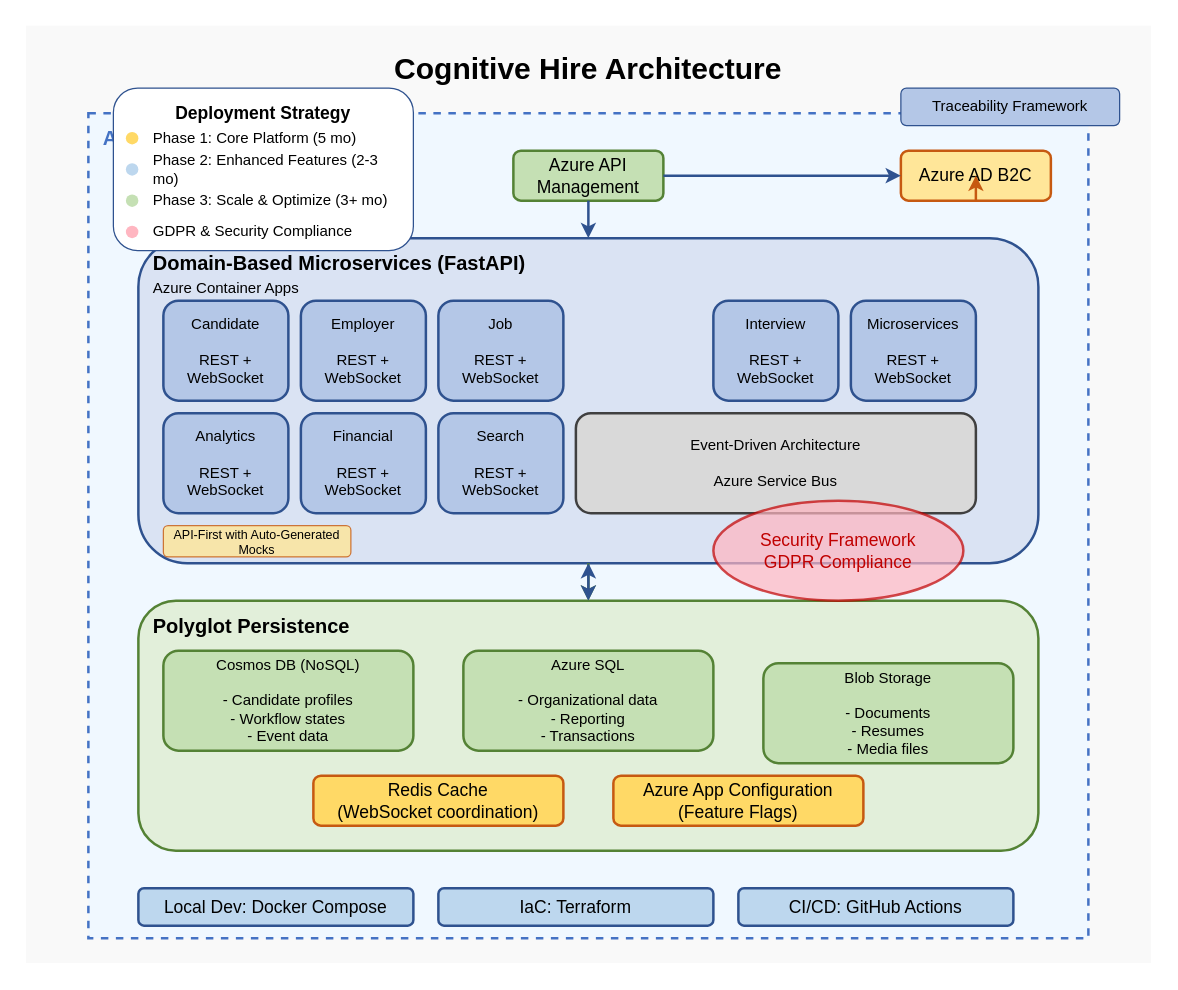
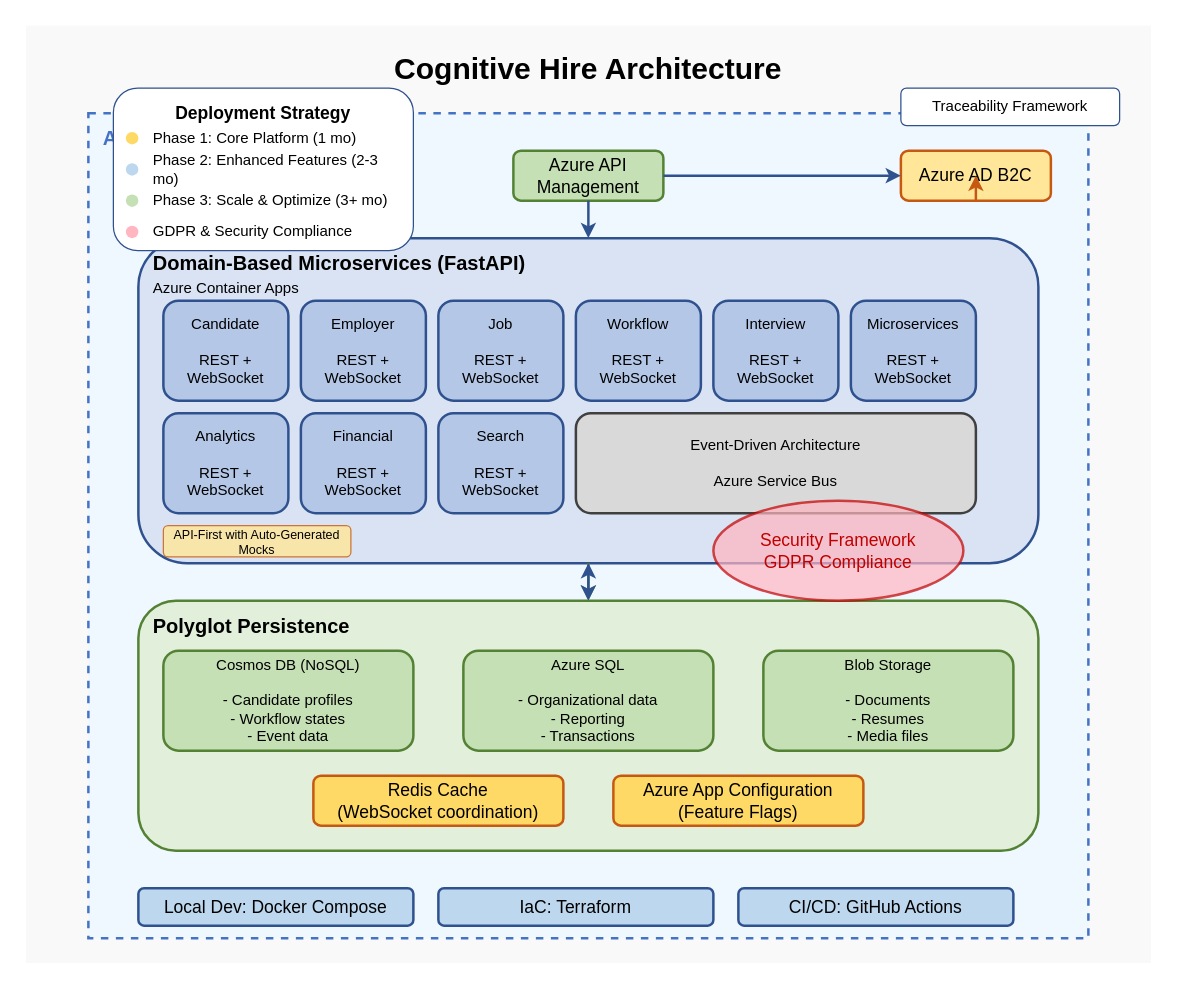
- <mxCell id="47" value="Traceability Framework" style="rounded=1;whiteSpace=wrap;html=1;fillColor=#b4c7e7;strokeColor=#2F528F;strokeWidth=1;fontSize=12;align=center;" vertex="1" parent="1"><mxGeometry x="720" y="70" width="175" height="30" as="geometry" /></mxCell>
+ <mxCell id="47" value="Traceability Framework" style="rounded=1;whiteSpace=wrap;html=1;fillColor=#ffffff;strokeColor=#2F528F;strokeWidth=1;fontSize=12;align=center;" vertex="1" parent="1"><mxGeometry x="720" y="70" width="175" height="30" as="geometry" /></mxCell>
- <mxCell id="40" value="Phase 1: Core Platform (5 mo)" style="text;html=1;strokeColor=none;fillColor=none;align=left;verticalAlign=middle;whiteSpace=wrap;rounded=0;fontSize=12;" vertex="1" parent="1"><mxGeometry x="120" y="105" width="200" height="10" as="geometry" /></mxCell>
+ <mxCell id="40" value="Phase 1: Core Platform (1 mo)" style="text;html=1;strokeColor=none;fillColor=none;align=left;verticalAlign=middle;whiteSpace=wrap;rounded=0;fontSize=12;" vertex="1" parent="1"><mxGeometry x="120" y="105" width="200" height="10" as="geometry" /></mxCell>
+ <mxCell id="14" value="Workflow&#10;&#10;REST + WebSocket" style="rounded=1;whiteSpace=wrap;html=1;fillColor=#B4C7E7;strokeColor=#2F528F;strokeWidth=2;fontSize=12;align=center;" vertex="1" parent="1"><mxGeometry x="460" y="240" width="100" height="80" as="geometry" /></mxCell>
- <mxCell id="29" value="Blob Storage&#10;&#10;- Documents&#10;- Resumes&#10;- Media files" style="rounded=1;whiteSpace=wrap;html=1;fillColor=#C5E0B4;strokeColor=#548235;strokeWidth=2;fontSize=12;align=center;" vertex="1" parent="1"><mxGeometry x="610" y="530" width="200" height="80" as="geometry" /></mxCell>
+ <mxCell id="29" value="Blob Storage&#10;&#10;- Documents&#10;- Resumes&#10;- Media files" style="rounded=1;whiteSpace=wrap;html=1;fillColor=#C5E0B4;strokeColor=#548235;strokeWidth=2;fontSize=12;align=center;" vertex="1" parent="1"><mxGeometry x="610" y="520" width="200" height="80" as="geometry" /></mxCell>
